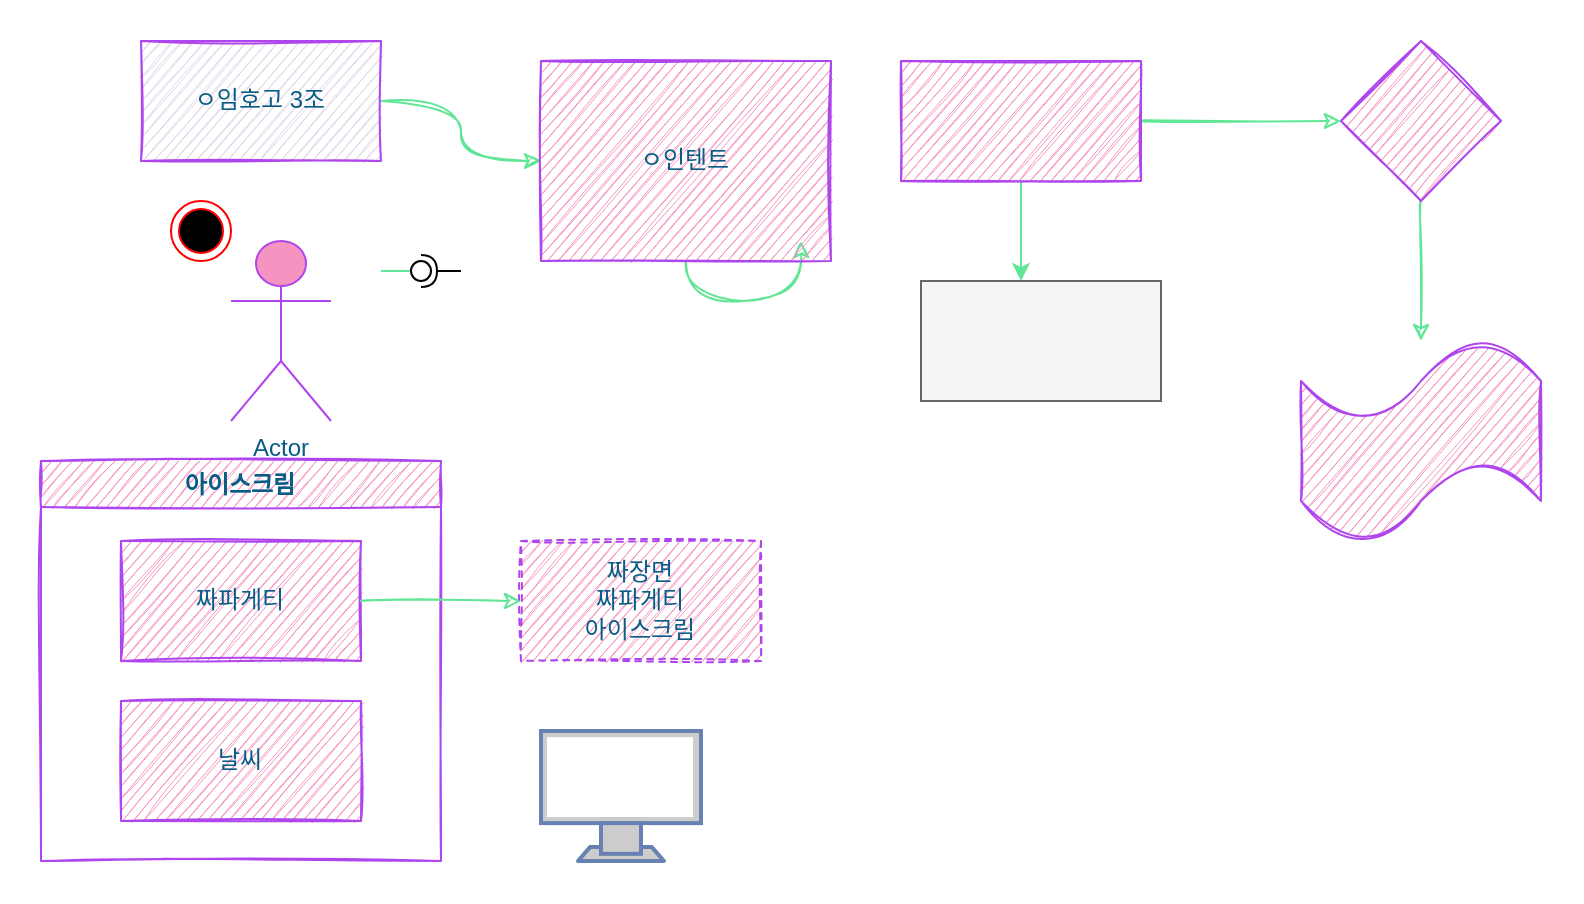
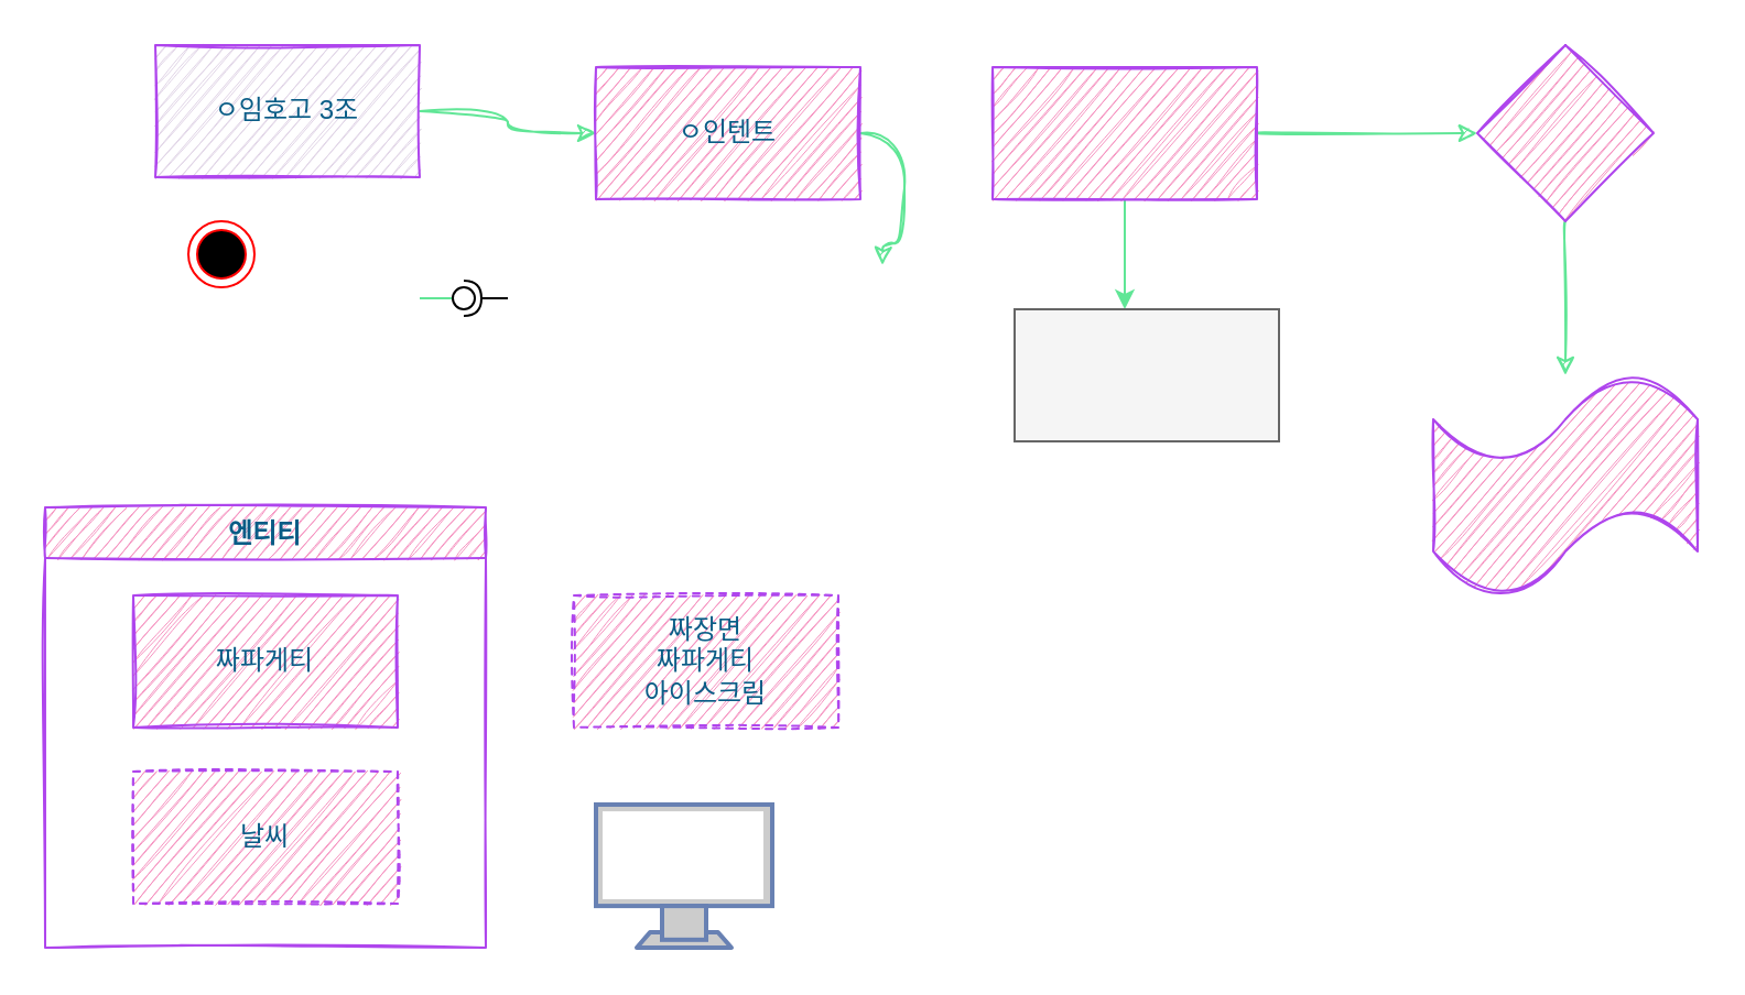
- <mxCell id="5" value="&lt;font style=&quot;vertical-align: inherit&quot;&gt;&lt;font style=&quot;vertical-align: inherit&quot;&gt;ㅇ인텐트&lt;/font&gt;&lt;/font&gt;" style="rounded=0;whiteSpace=wrap;html=1;fillColor=#F694C1;strokeColor=#AF45ED;fontColor=#095C86;sketch=1;" parent="1" vertex="1"><mxGeometry x="270" y="30" width="145" height="100" as="geometry" /></mxCell>
+ <mxCell id="5" value="&lt;font style=&quot;vertical-align: inherit&quot;&gt;&lt;font style=&quot;vertical-align: inherit&quot;&gt;ㅇ인텐트&lt;/font&gt;&lt;/font&gt;" style="rounded=0;whiteSpace=wrap;html=1;fillColor=#F694C1;strokeColor=#AF45ED;fontColor=#095C86;sketch=1;" parent="1" vertex="1"><mxGeometry x="270" y="30" width="120" height="60" as="geometry" /></mxCell>
- <mxCell id="19" value="Actor" style="shape=umlActor;verticalLabelPosition=bottom;verticalAlign=top;html=1;rounded=0;sketch=0;fontColor=#095C86;strokeColor=#AF45ED;fillColor=#F694C1;" parent="1" vertex="1"><mxGeometry x="115" y="120" width="50" height="90" as="geometry" /></mxCell>
- <mxCell id="12" value="아이스크림" style="swimlane;fillColor=#F694C1;strokeColor=#AF45ED;fontColor=#095C86;sketch=1;" parent="1" vertex="1"><mxGeometry x="20" y="230" width="200" height="200" as="geometry" /></mxCell>
+ <mxCell id="12" value="엔티티" style="swimlane;fillColor=#F694C1;strokeColor=#AF45ED;fontColor=#095C86;sketch=1;" parent="1" vertex="1"><mxGeometry x="20" y="230" width="200" height="200" as="geometry" /></mxCell>
- <mxCell id="16" value="" style="edgeStyle=orthogonalEdgeStyle;rounded=0;orthogonalLoop=1;jettySize=auto;html=1;strokeColor=#60E696;fontColor=#095C86;sketch=1;curved=1;" parent="1" source="13" target="15" edge="1"><mxGeometry relative="1" as="geometry" /></mxCell>
- <mxCell id="14" value="&lt;font style=&quot;vertical-align: inherit&quot;&gt;&lt;font style=&quot;vertical-align: inherit&quot;&gt;&lt;font style=&quot;vertical-align: inherit&quot;&gt;&lt;font style=&quot;vertical-align: inherit&quot;&gt;날씨&lt;/font&gt;&lt;/font&gt;&lt;/font&gt;&lt;/font&gt;" style="whiteSpace=wrap;html=1;fillColor=#F694C1;strokeColor=#AF45ED;fontColor=#095C86;sketch=1;" parent="12" vertex="1"><mxGeometry x="40" y="120" width="120" height="60" as="geometry" /></mxCell>
+ <mxCell id="14" value="&lt;font style=&quot;vertical-align: inherit&quot;&gt;&lt;font style=&quot;vertical-align: inherit&quot;&gt;&lt;font style=&quot;vertical-align: inherit&quot;&gt;&lt;font style=&quot;vertical-align: inherit&quot;&gt;날씨&lt;/font&gt;&lt;/font&gt;&lt;/font&gt;&lt;/font&gt;" style="whiteSpace=wrap;html=1;fillColor=#F694C1;strokeColor=#AF45ED;fontColor=#095C86;sketch=1;dashed=1;" parent="12" vertex="1"><mxGeometry x="40" y="120" width="120" height="60" as="geometry" /></mxCell>
